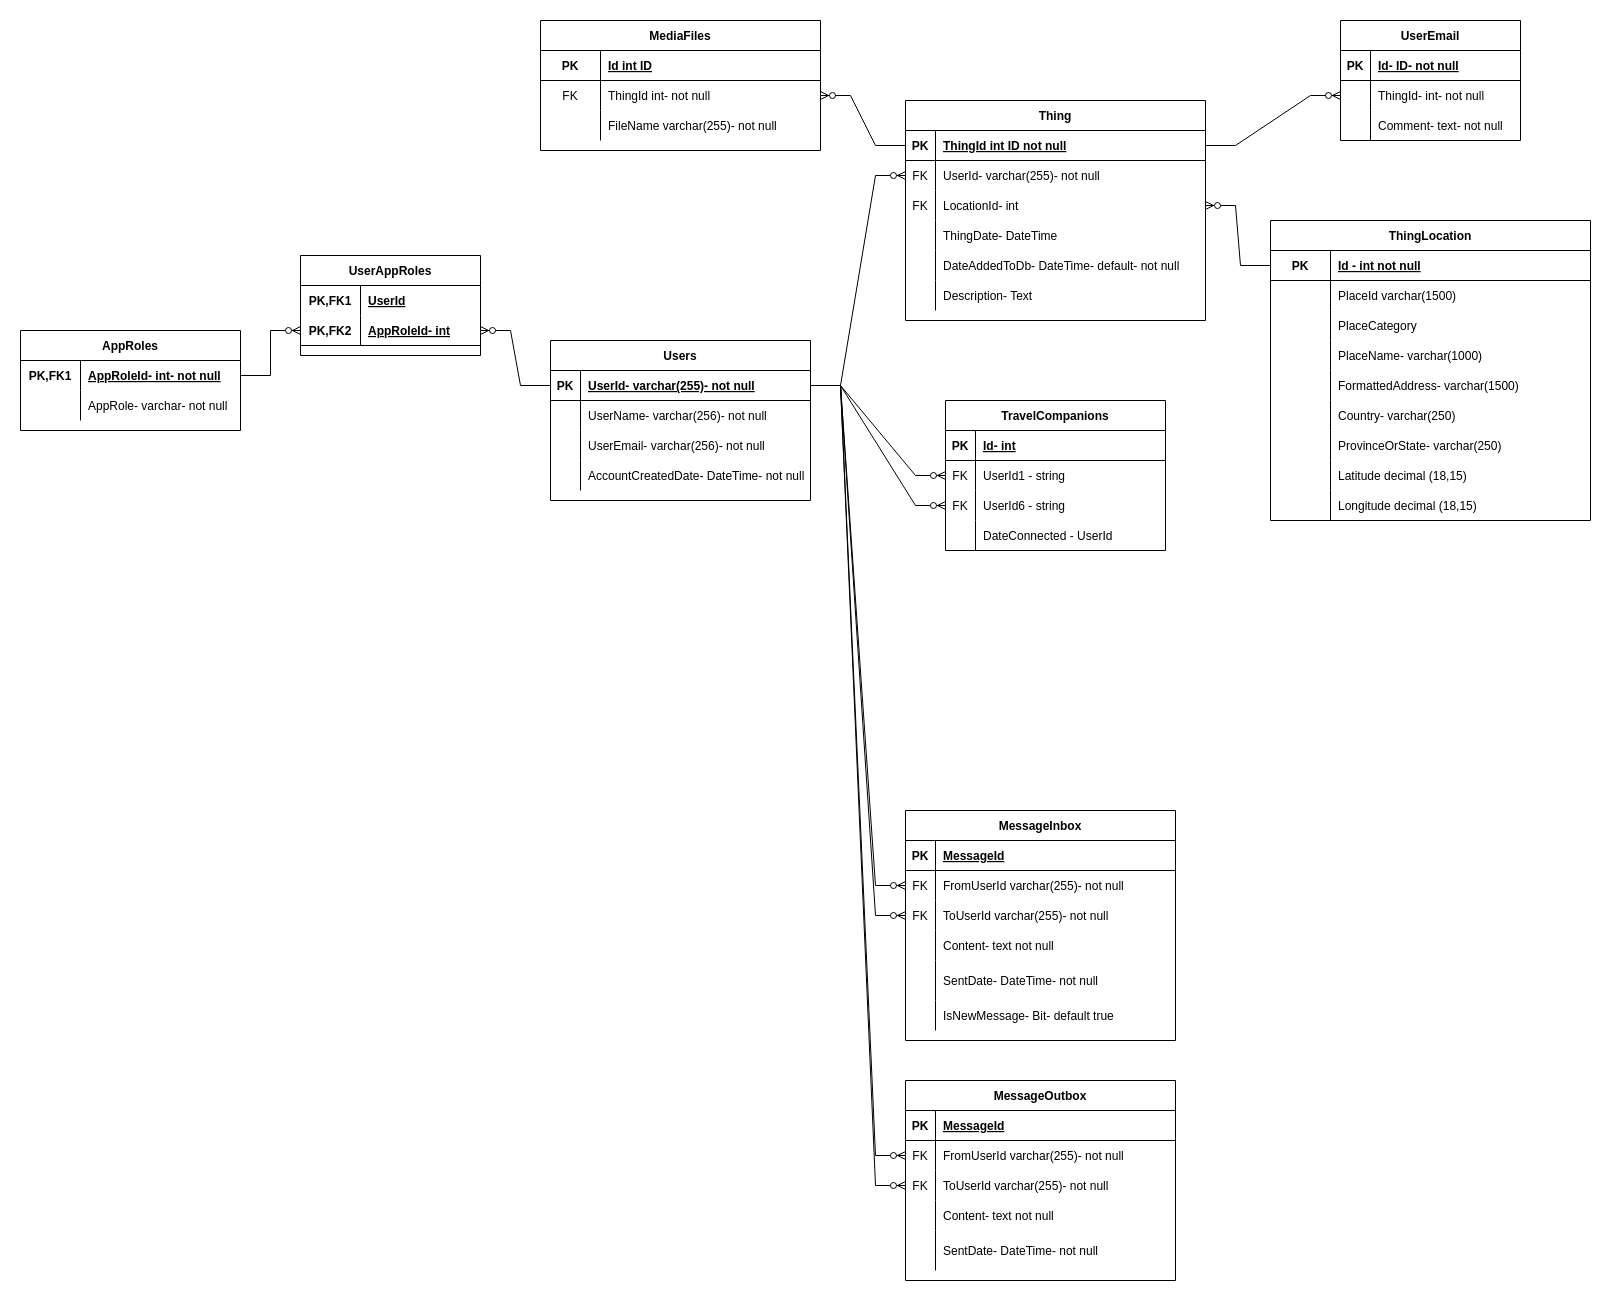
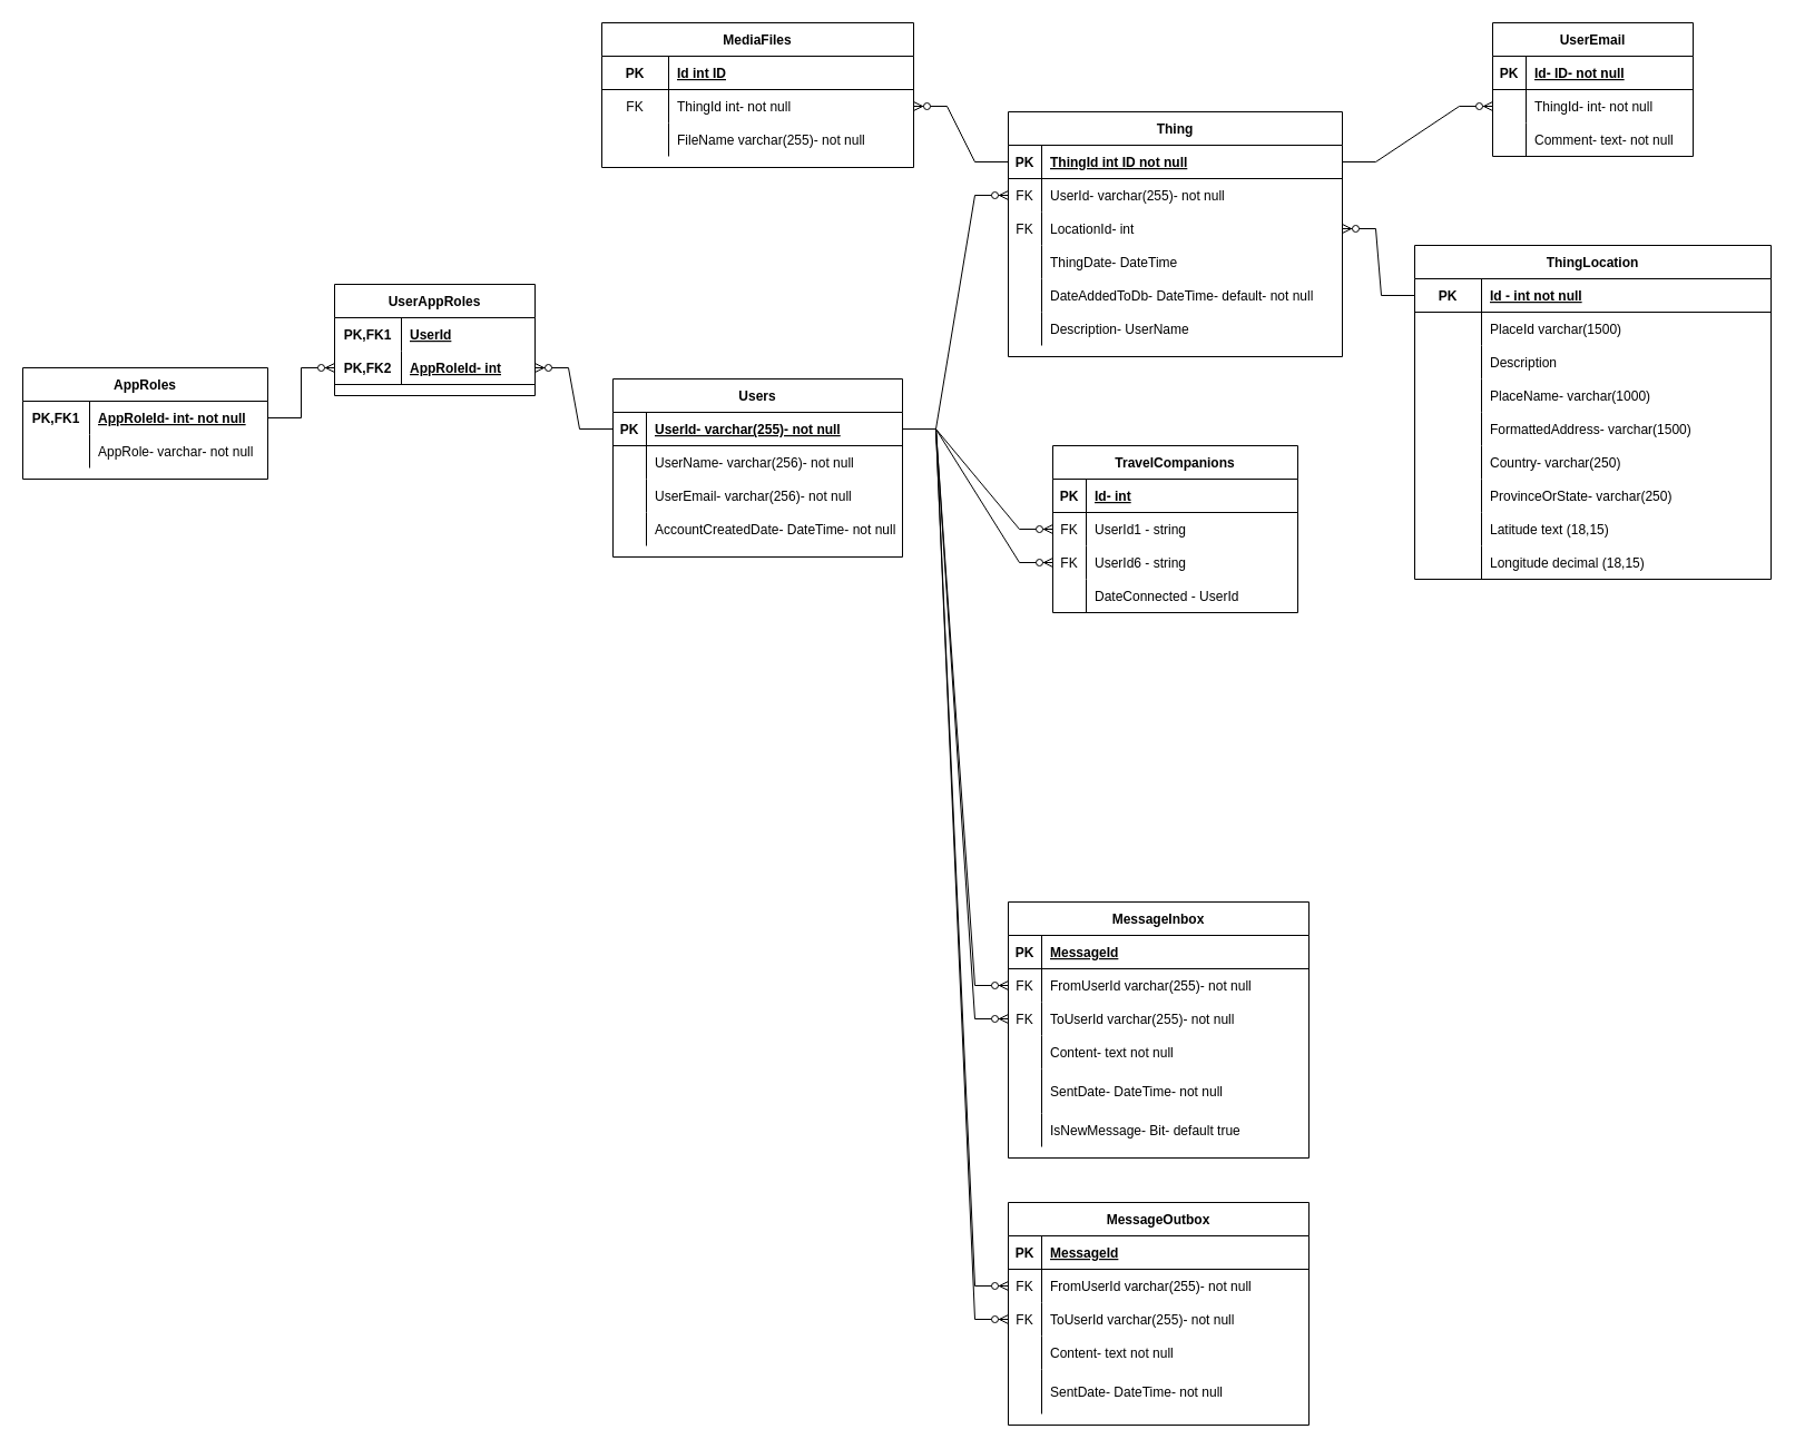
- <mxCell id="20" value="Description- Text" style="shape=partialRectangle;connectable=0;fillColor=none;top=0;left=0;bottom=0;right=0;align=left;spacingLeft=6;overflow=hidden;" parent="18" vertex="1"><mxGeometry x="30" width="270" height="30" as="geometry"><mxRectangle width="270" height="30" as="alternateBounds" /></mxGeometry></mxCell>
+ <mxCell id="20" value="Description- UserName" style="shape=partialRectangle;connectable=0;fillColor=none;top=0;left=0;bottom=0;right=0;align=left;spacingLeft=6;overflow=hidden;" parent="18" vertex="1"><mxGeometry x="30" width="270" height="30" as="geometry"><mxRectangle width="270" height="30" as="alternateBounds" /></mxGeometry></mxCell>
- <mxCell id="110" value="PlaceCategory" style="shape=partialRectangle;connectable=0;fillColor=none;top=0;left=0;bottom=0;right=0;align=left;spacingLeft=6;overflow=hidden;" parent="108" vertex="1"><mxGeometry x="60" width="260" height="30" as="geometry"><mxRectangle width="260" height="30" as="alternateBounds" /></mxGeometry></mxCell>
+ <mxCell id="110" value="Description" style="shape=partialRectangle;connectable=0;fillColor=none;top=0;left=0;bottom=0;right=0;align=left;spacingLeft=6;overflow=hidden;" parent="108" vertex="1"><mxGeometry x="60" width="260" height="30" as="geometry"><mxRectangle width="260" height="30" as="alternateBounds" /></mxGeometry></mxCell>
- <mxCell id="125" value="Latitude decimal (18,15)" style="shape=partialRectangle;connectable=0;fillColor=none;top=0;left=0;bottom=0;right=0;align=left;spacingLeft=6;overflow=hidden;" parent="123" vertex="1"><mxGeometry x="60" width="260" height="30" as="geometry"><mxRectangle width="260" height="30" as="alternateBounds" /></mxGeometry></mxCell>
+ <mxCell id="125" value="Latitude text (18,15)" style="shape=partialRectangle;connectable=0;fillColor=none;top=0;left=0;bottom=0;right=0;align=left;spacingLeft=6;overflow=hidden;" parent="123" vertex="1"><mxGeometry x="60" width="260" height="30" as="geometry"><mxRectangle width="260" height="30" as="alternateBounds" /></mxGeometry></mxCell>
